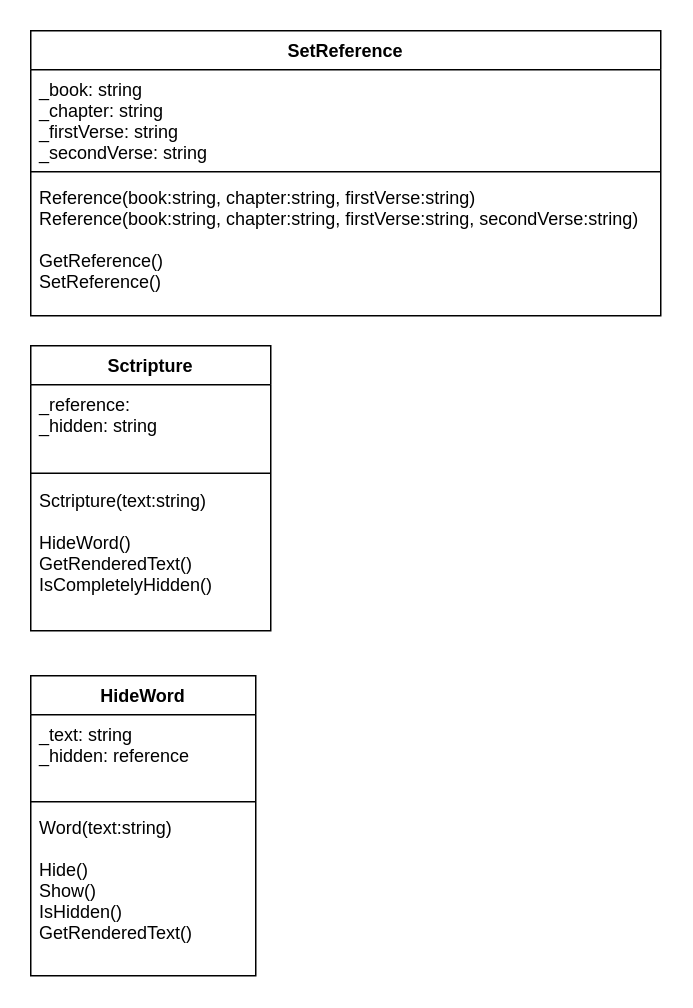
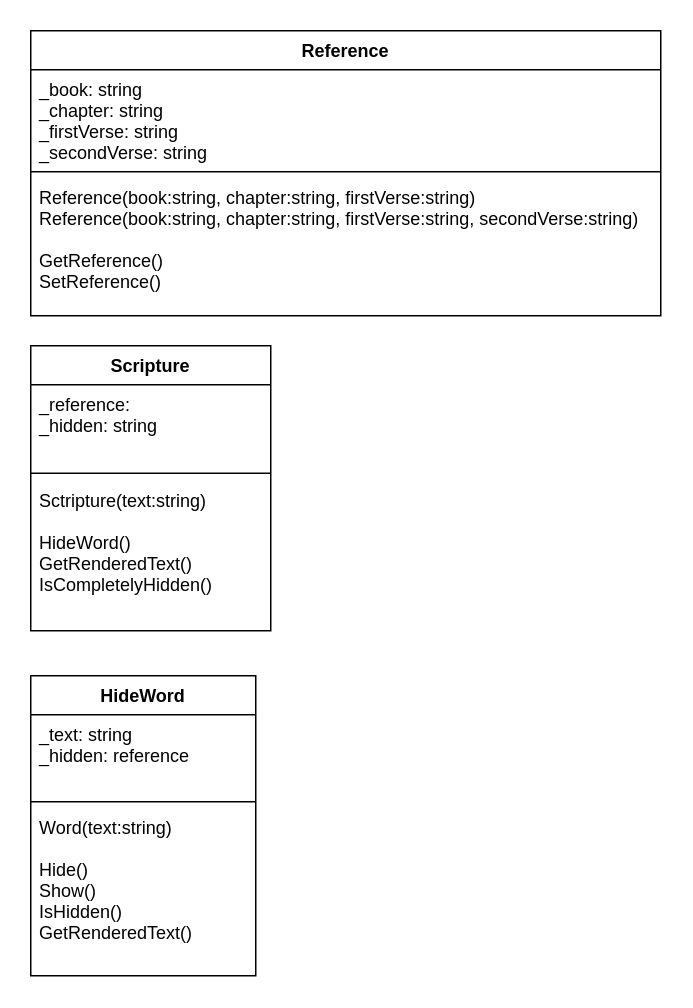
- <mxCell id="10" value="SetReference" style="swimlane;fontStyle=1;align=center;verticalAlign=top;childLayout=stackLayout;horizontal=1;startSize=26;horizontalStack=0;resizeParent=1;resizeParentMax=0;resizeLast=0;collapsible=1;marginBottom=0;" vertex="1" parent="1"><mxGeometry x="20" y="20" width="420" height="190" as="geometry" /></mxCell>
+ <mxCell id="10" value="Reference" style="swimlane;fontStyle=1;align=center;verticalAlign=top;childLayout=stackLayout;horizontal=1;startSize=26;horizontalStack=0;resizeParent=1;resizeParentMax=0;resizeLast=0;collapsible=1;marginBottom=0;" vertex="1" parent="1"><mxGeometry x="20" y="20" width="420" height="190" as="geometry" /></mxCell>
- <mxCell id="2" value="Sctripture" style="swimlane;fontStyle=1;align=center;verticalAlign=top;childLayout=stackLayout;horizontal=1;startSize=26;horizontalStack=0;resizeParent=1;resizeParentMax=0;resizeLast=0;collapsible=1;marginBottom=0;" vertex="1" parent="1"><mxGeometry x="20" y="230" width="160" height="190" as="geometry" /></mxCell>
+ <mxCell id="2" value="Scripture" style="swimlane;fontStyle=1;align=center;verticalAlign=top;childLayout=stackLayout;horizontal=1;startSize=26;horizontalStack=0;resizeParent=1;resizeParentMax=0;resizeLast=0;collapsible=1;marginBottom=0;" vertex="1" parent="1"><mxGeometry x="20" y="230" width="160" height="190" as="geometry" /></mxCell>
